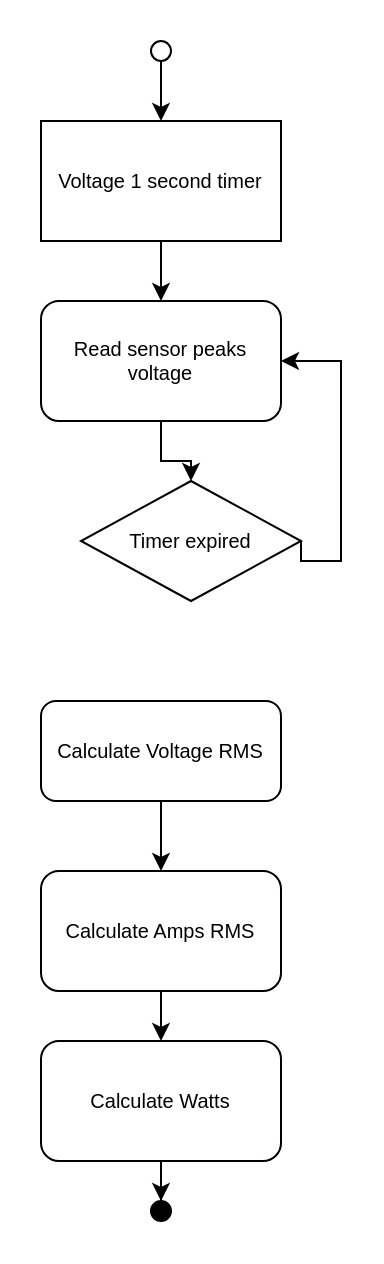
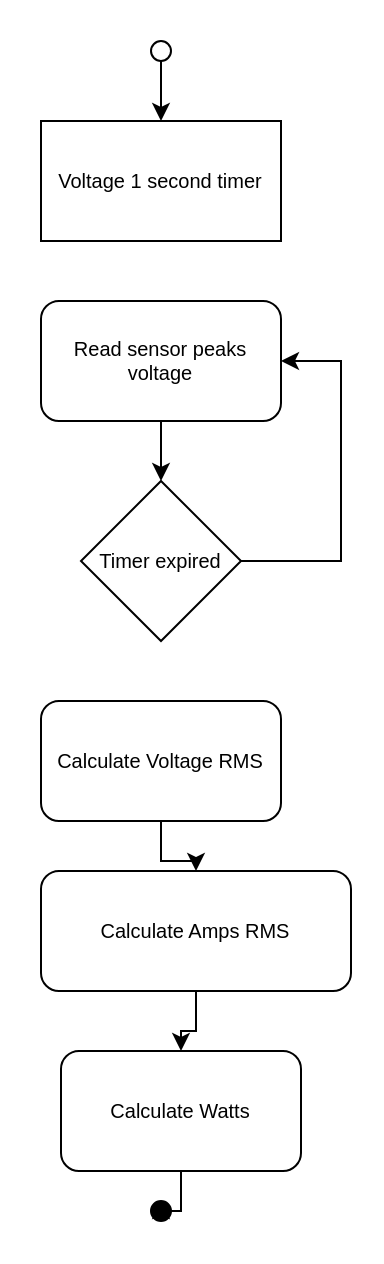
- <mxCell id="4" style="edgeStyle=orthogonalEdgeStyle;rounded=0;orthogonalLoop=1;jettySize=auto;html=1;entryX=0.5;entryY=0;entryDx=0;entryDy=0;fontSize=10;" edge="1" parent="1" source="5" target="11"><mxGeometry relative="1" as="geometry" /></mxCell>
- <mxCell id="7" value="&lt;font style=&quot;font-size: 10px;&quot;&gt;Timer expired&lt;/font&gt;" style="rhombus;whiteSpace=wrap;html=1;" vertex="1" parent="1"><mxGeometry x="40" y="240" width="110" height="60" as="geometry" /></mxCell>
+ <mxCell id="7" value="&lt;font style=&quot;font-size: 10px;&quot;&gt;Timer expired&lt;/font&gt;" style="rhombus;whiteSpace=wrap;html=1;" vertex="1" parent="1"><mxGeometry x="40" y="240" width="80" height="80" as="geometry" /></mxCell>
- <mxCell id="9" value="Calculate Voltage RMS" style="rounded=1;whiteSpace=wrap;html=1;fontSize=10;" vertex="1" parent="1"><mxGeometry x="20" y="350" width="120" height="50" as="geometry" /></mxCell>
+ <mxCell id="9" value="Calculate Voltage RMS" style="rounded=1;whiteSpace=wrap;html=1;fontSize=10;" vertex="1" parent="1"><mxGeometry x="20" y="350" width="120" height="60" as="geometry" /></mxCell>
- <mxCell id="13" value="Calculate Amps RMS" style="rounded=1;whiteSpace=wrap;html=1;fontSize=10;" vertex="1" parent="1"><mxGeometry x="20" y="435" width="120" height="60" as="geometry" /></mxCell>
+ <mxCell id="13" value="Calculate Amps RMS" style="rounded=1;whiteSpace=wrap;html=1;fontSize=10;" vertex="1" parent="1"><mxGeometry x="20" y="435" width="155" height="60" as="geometry" /></mxCell>
- <mxCell id="15" value="Calculate Watts" style="rounded=1;whiteSpace=wrap;html=1;fontSize=10;" vertex="1" parent="1"><mxGeometry x="20" y="520" width="120" height="60" as="geometry" /></mxCell>
+ <mxCell id="15" value="Calculate Watts" style="rounded=1;whiteSpace=wrap;html=1;fontSize=10;" vertex="1" parent="1"><mxGeometry x="30" y="525" width="120" height="60" as="geometry" /></mxCell>
